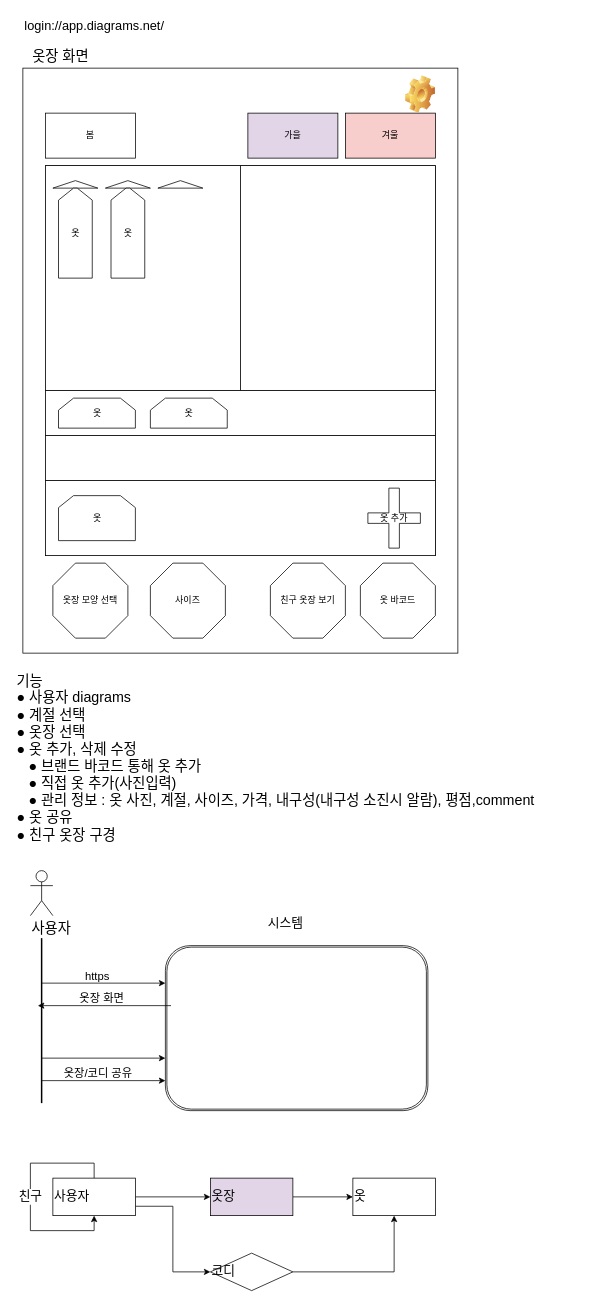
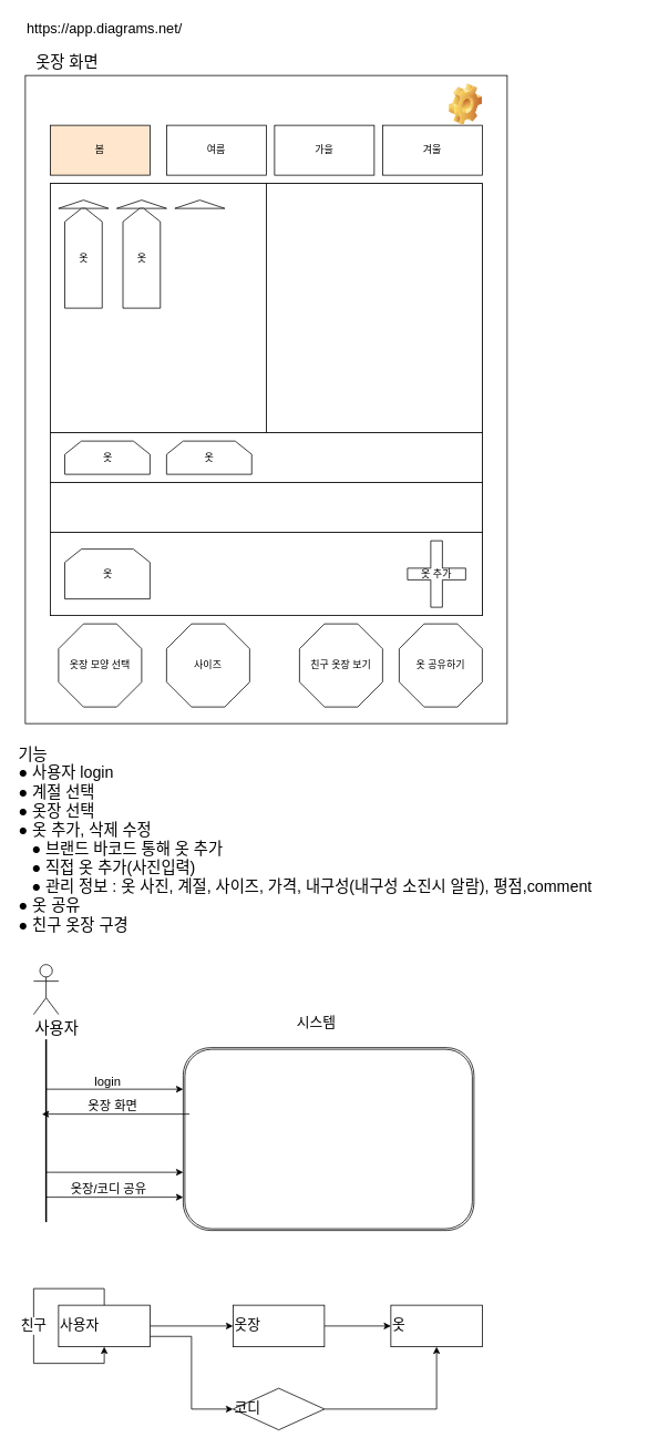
- <mxCell id="46" value="login://app.diagrams.net/" style="text;html=1;resizable=0;autosize=1;align=center;verticalAlign=middle;points=[];fillColor=none;strokeColor=none;rounded=0;fontSize=17;" vertex="1" parent="1"><mxGeometry x="25" y="20" width="200" height="30" as="geometry" /></mxCell>
+ <mxCell id="46" value="https://app.diagrams.net/" style="text;html=1;resizable=0;autosize=1;align=center;verticalAlign=middle;points=[];fillColor=none;strokeColor=none;rounded=0;fontSize=17;" vertex="1" parent="1"><mxGeometry x="25" y="20" width="200" height="30" as="geometry" /></mxCell>
- <mxCell id="3" value="봄" style="rounded=0;whiteSpace=wrap;html=1;" parent="1" vertex="1"><mxGeometry x="60" y="150" width="120" height="60" as="geometry" /></mxCell>
+ <mxCell id="3" value="봄" style="rounded=0;whiteSpace=wrap;html=1;fillColor=#ffe6cc;" parent="1" vertex="1"><mxGeometry x="60" y="150" width="120" height="60" as="geometry" /></mxCell>
+ <mxCell id="4" value="여름" style="rounded=0;whiteSpace=wrap;html=1;" parent="1" vertex="1"><mxGeometry x="200" y="150" width="120" height="60" as="geometry" /></mxCell>
- <mxCell id="5" value="가을" style="rounded=0;whiteSpace=wrap;html=1;fillColor=#e1d5e7;" parent="1" vertex="1"><mxGeometry x="330" y="150" width="120" height="60" as="geometry" /></mxCell>
+ <mxCell id="5" value="가을" style="rounded=0;whiteSpace=wrap;html=1;" parent="1" vertex="1"><mxGeometry x="330" y="150" width="120" height="60" as="geometry" /></mxCell>
- <mxCell id="6" value="겨울" style="rounded=0;whiteSpace=wrap;html=1;fillColor=#f8cecc;" parent="1" vertex="1"><mxGeometry x="460" y="150" width="120" height="60" as="geometry" /></mxCell>
+ <mxCell id="6" value="겨울" style="rounded=0;whiteSpace=wrap;html=1;" parent="1" vertex="1"><mxGeometry x="460" y="150" width="120" height="60" as="geometry" /></mxCell>
- <mxCell id="23" value="옷 바코드" style="whiteSpace=wrap;html=1;shape=mxgraph.basic.octagon2;align=center;verticalAlign=middle;dx=15;fillColor=#ffffff;" parent="1" vertex="1"><mxGeometry x="480" y="750" width="100" height="100" as="geometry" /></mxCell>
+ <mxCell id="23" value="옷 공유하기" style="whiteSpace=wrap;html=1;shape=mxgraph.basic.octagon2;align=center;verticalAlign=middle;dx=15;fillColor=#ffffff;" parent="1" vertex="1"><mxGeometry x="480" y="750" width="100" height="100" as="geometry" /></mxCell>
- <mxCell id="25" value="기능&lt;br&gt;● 사용자 diagrams&lt;br&gt;● 계절 선택&lt;br&gt;● 옷장 선택&lt;br&gt;● 옷 추가, 삭제 수정&lt;br&gt;&amp;nbsp; &amp;nbsp;●&amp;nbsp;브랜드 바코드 통해 옷 추가&lt;br&gt;&amp;nbsp; &amp;nbsp;●&amp;nbsp;직접 옷 추가(사진입력)&lt;br&gt;&amp;nbsp; &amp;nbsp;●&amp;nbsp;관리 정보 : 옷 사진, 계절, 사이즈, 가격, 내구성(내구성 소진시 알람), 평점,comment&lt;br&gt;● 옷 공유&lt;br&gt;● 친구 옷장 구경" style="text;html=1;resizable=0;autosize=1;align=left;verticalAlign=middle;points=[];fillColor=none;strokeColor=none;rounded=0;fontSize=19;" vertex="1" parent="1"><mxGeometry x="20" y="895" width="750" height="230" as="geometry" /></mxCell>
+ <mxCell id="25" value="기능&lt;br&gt;● 사용자 login&lt;br&gt;● 계절 선택&lt;br&gt;● 옷장 선택&lt;br&gt;● 옷 추가, 삭제 수정&lt;br&gt;&amp;nbsp; &amp;nbsp;●&amp;nbsp;브랜드 바코드 통해 옷 추가&lt;br&gt;&amp;nbsp; &amp;nbsp;●&amp;nbsp;직접 옷 추가(사진입력)&lt;br&gt;&amp;nbsp; &amp;nbsp;●&amp;nbsp;관리 정보 : 옷 사진, 계절, 사이즈, 가격, 내구성(내구성 소진시 알람), 평점,comment&lt;br&gt;● 옷 공유&lt;br&gt;● 친구 옷장 구경" style="text;html=1;resizable=0;autosize=1;align=left;verticalAlign=middle;points=[];fillColor=none;strokeColor=none;rounded=0;fontSize=19;" vertex="1" parent="1"><mxGeometry x="20" y="895" width="750" height="230" as="geometry" /></mxCell>
- <mxCell id="32" value="https" style="text;html=1;resizable=0;autosize=1;align=center;verticalAlign=middle;points=[];fillColor=none;strokeColor=none;rounded=0;fontSize=15;" vertex="1" parent="1"><mxGeometry x="103.75" y="1290" width="50" height="20" as="geometry" /></mxCell>
+ <mxCell id="32" value="login" style="text;html=1;resizable=0;autosize=1;align=center;verticalAlign=middle;points=[];fillColor=none;strokeColor=none;rounded=0;fontSize=15;" vertex="1" parent="1"><mxGeometry x="103.75" y="1290" width="50" height="20" as="geometry" /></mxCell>
- <mxCell id="44" value="옷장" style="html=1;fontSize=17;align=left;fillColor=#e1d5e7;" vertex="1" parent="1"><mxGeometry x="280" y="1570" width="110" height="50" as="geometry" /></mxCell>
+ <mxCell id="44" value="옷장" style="html=1;fontSize=17;align=left;" vertex="1" parent="1"><mxGeometry x="280" y="1570" width="110" height="50" as="geometry" /></mxCell>
